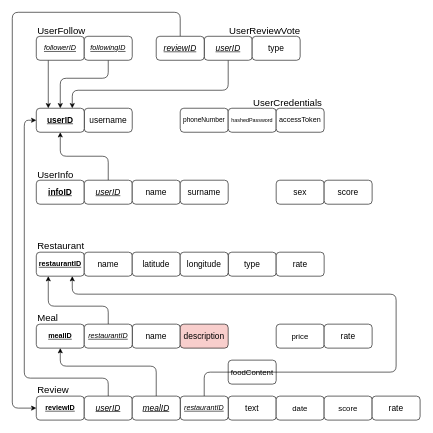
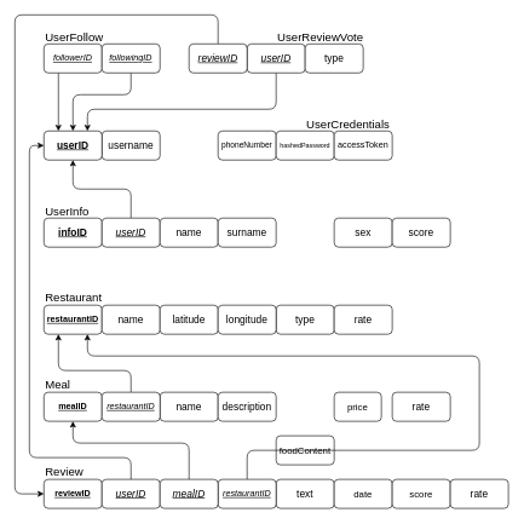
- <mxCell id="30" value="&lt;span style=&quot;font-size: 14px&quot;&gt;&lt;span style=&quot;font-size: 14px&quot;&gt;description&lt;/span&gt;&lt;/span&gt;" style="rounded=1;whiteSpace=wrap;html=1;fontSize=14;fontStyle=0;fillColor=#f8cecc;" parent="1" vertex="1"><mxGeometry x="300" y="540" width="80" height="40" as="geometry" /></mxCell>
+ <mxCell id="30" value="&lt;span style=&quot;font-size: 14px&quot;&gt;&lt;span style=&quot;font-size: 14px&quot;&gt;description&lt;/span&gt;&lt;/span&gt;" style="rounded=1;whiteSpace=wrap;html=1;fontSize=14;fontStyle=0" parent="1" vertex="1"><mxGeometry x="300" y="540" width="80" height="40" as="geometry" /></mxCell>
- <mxCell id="51" value="price" style="rounded=1;whiteSpace=wrap;html=1;fontSize=13;fontStyle=0" parent="1" vertex="1"><mxGeometry x="460" y="540" width="80" height="40" as="geometry" /></mxCell>
+ <mxCell id="51" value="price" style="rounded=1;whiteSpace=wrap;html=1;fontSize=13;fontStyle=0" parent="1" vertex="1"><mxGeometry x="460" y="540" width="65" height="40" as="geometry" /></mxCell>
